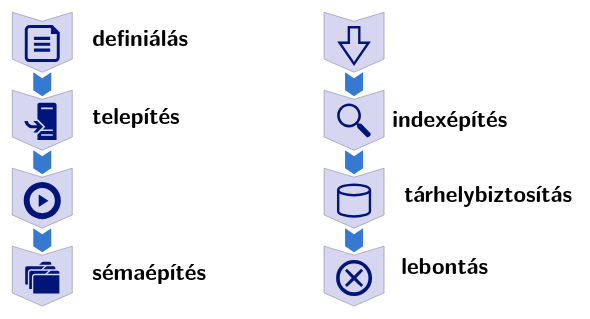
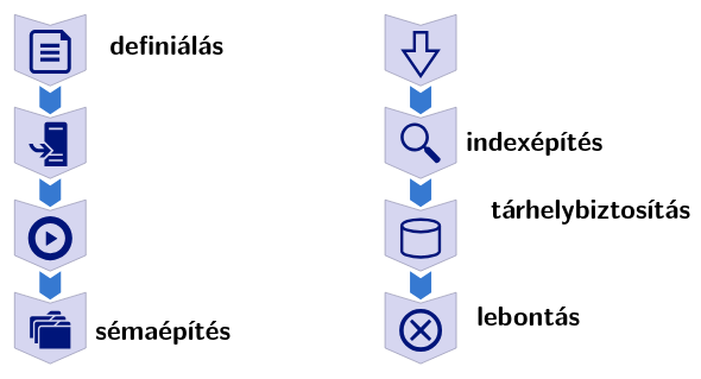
- <mxCell id="6" value="telepítés" style="text;strokeColor=none;fillColor=none;html=1;fontSize=38;fontStyle=1;verticalAlign=middle;align=left;fontFamily=Latin Modern Sans;horizontal=1;" parent="1" vertex="1"><mxGeometry x="152" y="158" width="290" height="65" as="geometry" /></mxCell>
- <mxCell id="18" value="tárhelybiztosítás" style="text;strokeColor=none;fillColor=none;html=1;fontSize=38;fontStyle=1;verticalAlign=middle;align=left;fontFamily=Latin Modern Sans;horizontal=1;" parent="1" vertex="1"><mxGeometry x="672" y="288" width="290" height="65" as="geometry" /></mxCell>
+ <mxCell id="18" value="tárhelybiztosítás" style="text;strokeColor=none;fillColor=none;html=1;fontSize=38;fontStyle=1;verticalAlign=middle;align=left;fontFamily=Latin Modern Sans;horizontal=1;" parent="1" vertex="1"><mxGeometry x="687" y="258" width="290" height="65" as="geometry" /></mxCell>
- <mxCell id="11" value="sémaépítés" style="text;strokeColor=none;fillColor=none;html=1;fontSize=38;fontStyle=1;verticalAlign=middle;align=left;fontFamily=Latin Modern Sans;horizontal=1;" parent="1" vertex="1"><mxGeometry x="152" y="418" width="290" height="65" as="geometry" /></mxCell>
+ <mxCell id="11" value="sémaépítés" style="text;strokeColor=none;fillColor=none;html=1;fontSize=38;fontStyle=1;verticalAlign=middle;align=left;fontFamily=Latin Modern Sans;horizontal=1;" parent="1" vertex="1"><mxGeometry x="132" y="428" width="290" height="65" as="geometry" /></mxCell>
